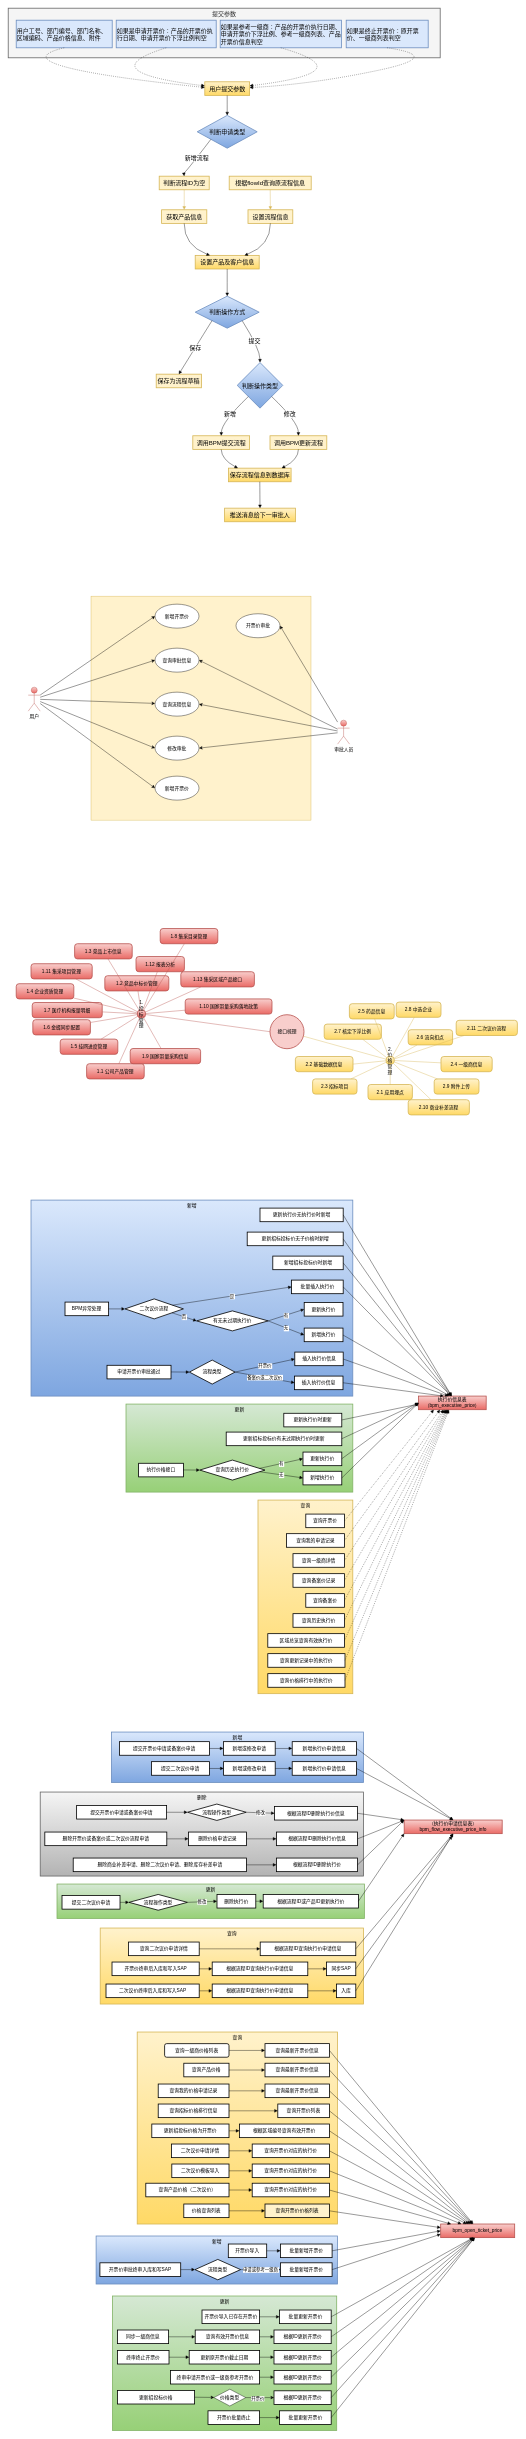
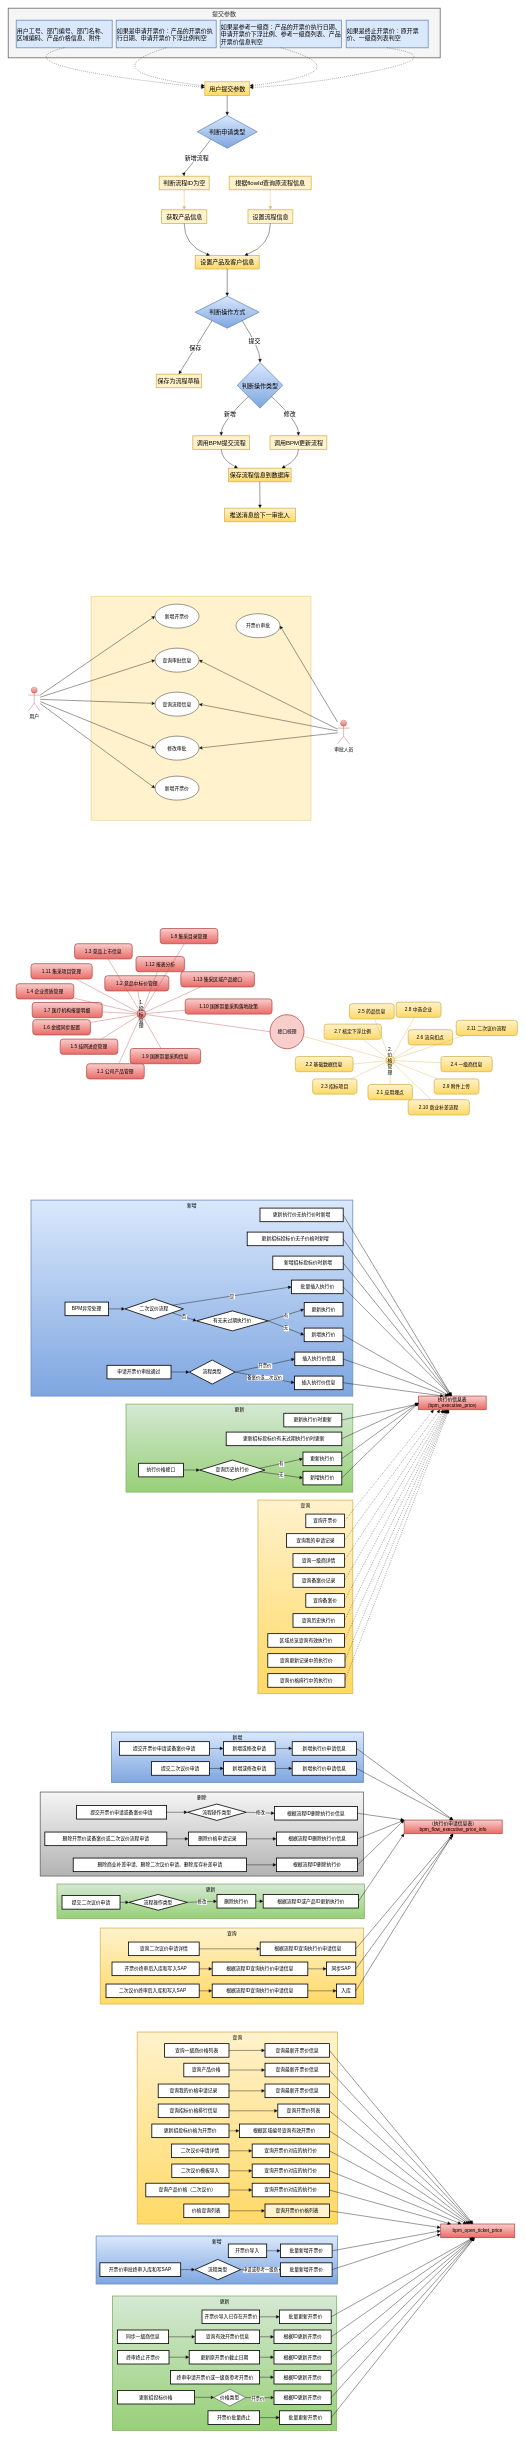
- <mxCell id="232" value="查询一级商价格列表" style="whiteSpace=wrap;strokeWidth=2;rounded=1;" vertex="1" parent="1"><mxGeometry x="411" y="5109" width="161" height="34" as="geometry" /></mxCell>
+ <mxCell id="232" value="查询一级商价格列表" style="whiteSpace=wrap;strokeWidth=2;" vertex="1" parent="1"><mxGeometry x="411" y="5109" width="161" height="34" as="geometry" /></mxCell>
